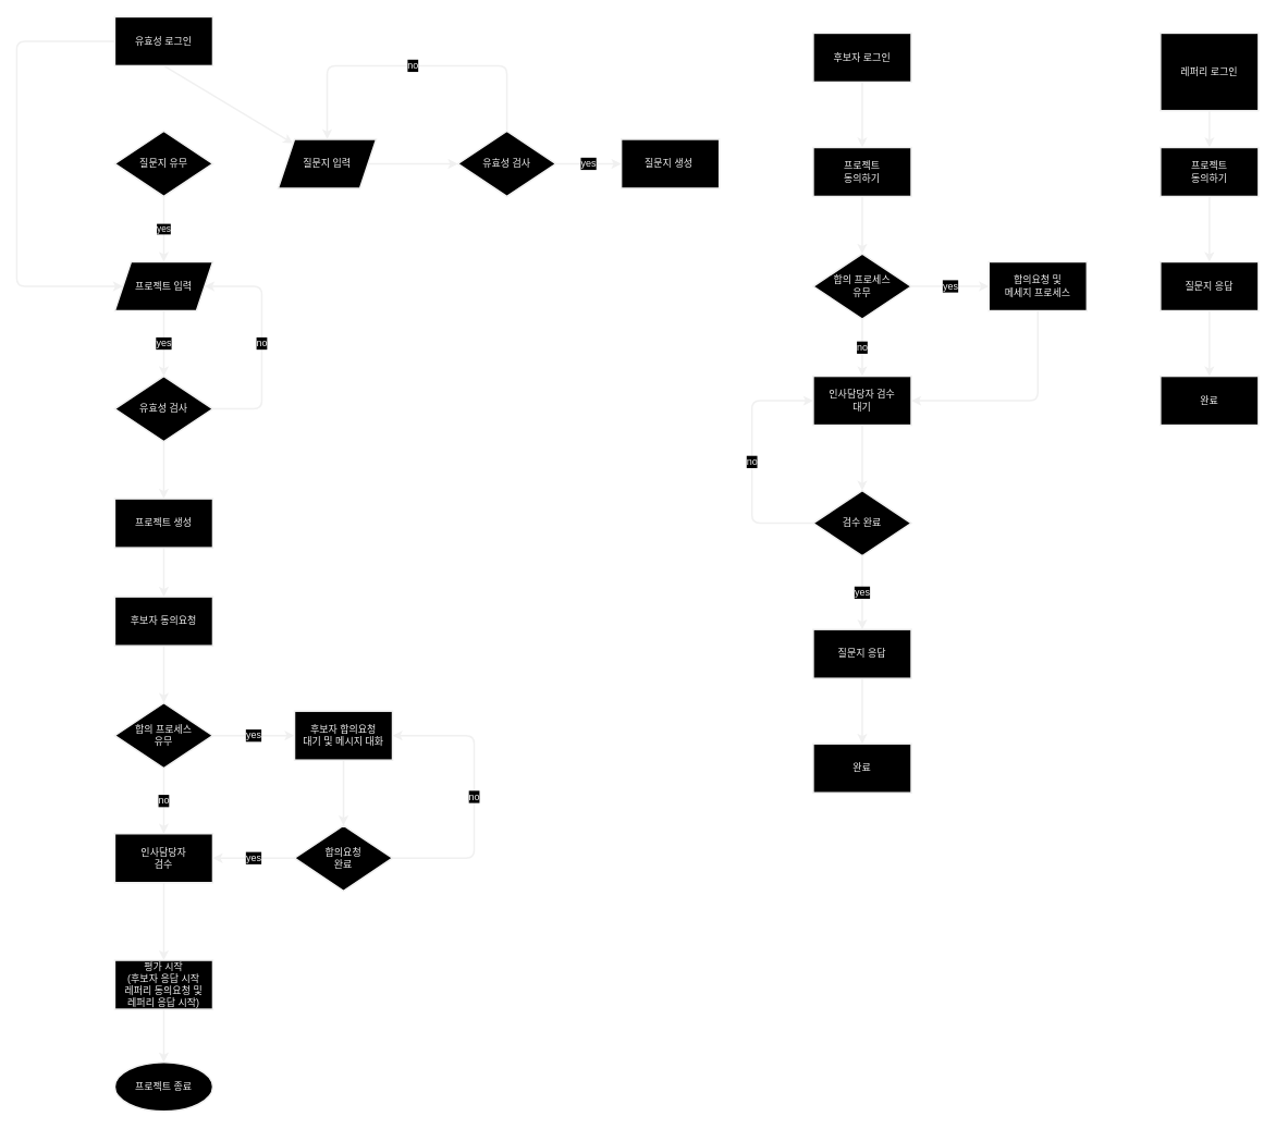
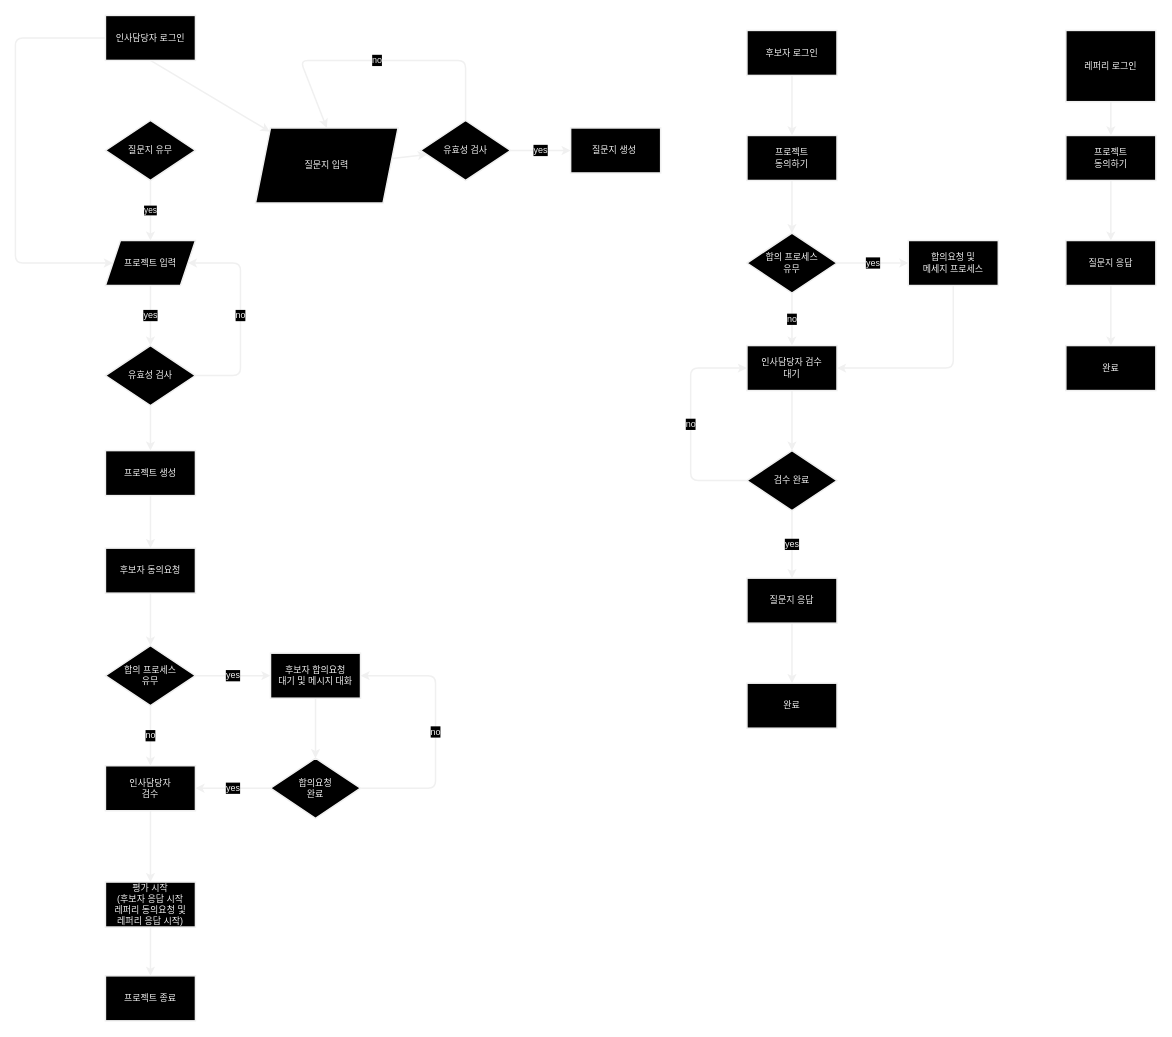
- <mxCell id="4" value="유효성 로그인" style="rounded=0;whiteSpace=wrap;html=1;strokeWidth=2;fillColor=#000000;labelBackgroundColor=#000000;labelBorderColor=none;fontStyle=0;strokeColor=#F0F0F0;fontColor=#F0F0F0;" parent="1" vertex="1"><mxGeometry x="140" y="20" width="120" height="60" as="geometry" /></mxCell>
+ <mxCell id="4" value="인사담당자 로그인" style="rounded=0;whiteSpace=wrap;html=1;strokeWidth=2;fillColor=#000000;labelBackgroundColor=#000000;labelBorderColor=none;fontStyle=0;strokeColor=#F0F0F0;fontColor=#F0F0F0;" parent="1" vertex="1"><mxGeometry x="140" y="20" width="120" height="60" as="geometry" /></mxCell>
- <mxCell id="10" value="질문지 입력" style="shape=parallelogram;perimeter=parallelogramPerimeter;whiteSpace=wrap;html=1;fixedSize=1;rounded=0;shadow=0;strokeWidth=2;fillColor=#000000;labelBackgroundColor=#000000;labelBorderColor=none;fontStyle=0;strokeColor=#F0F0F0;fontColor=#F0F0F0;" parent="1" vertex="1"><mxGeometry x="340" y="170" width="120" height="60" as="geometry" /></mxCell>
+ <mxCell id="10" value="질문지 입력" style="shape=parallelogram;perimeter=parallelogramPerimeter;whiteSpace=wrap;html=1;fixedSize=1;rounded=0;shadow=0;strokeWidth=2;fillColor=#000000;labelBackgroundColor=#000000;labelBorderColor=none;fontStyle=0;strokeColor=#F0F0F0;fontColor=#F0F0F0;" parent="1" vertex="1"><mxGeometry x="340" y="170" width="190" height="100" as="geometry" /></mxCell>
- <mxCell id="19" value="프로젝트 생성" style="whiteSpace=wrap;html=1;rounded=0;shadow=0;strokeWidth=2;fillColor=#000000;labelBackgroundColor=#000000;labelBorderColor=none;fontStyle=0;strokeColor=#F0F0F0;fontColor=#F0F0F0;" parent="1" vertex="1"><mxGeometry x="140" y="610" width="120" height="60" as="geometry" /></mxCell>
+ <mxCell id="19" value="프로젝트 생성" style="whiteSpace=wrap;html=1;rounded=0;shadow=0;strokeWidth=2;fillColor=#000000;labelBackgroundColor=#000000;labelBorderColor=none;fontStyle=0;strokeColor=#F0F0F0;fontColor=#F0F0F0;" parent="1" vertex="1"><mxGeometry x="140" y="600" width="120" height="60" as="geometry" /></mxCell>
- <mxCell id="36" value="프로젝트 종료" style="ellipse;whiteSpace=wrap;html=1;shadow=0;strokeWidth=2;fillColor=#000000;labelBackgroundColor=#000000;labelBorderColor=none;fontStyle=0;strokeColor=#F0F0F0;fontColor=#F0F0F0;" parent="1" vertex="1"><mxGeometry x="140" y="1300" width="120" height="60" as="geometry" /></mxCell>
+ <mxCell id="36" value="프로젝트 종료" style="whiteSpace=wrap;html=1;rounded=0;shadow=0;strokeWidth=2;fillColor=#000000;labelBackgroundColor=#000000;labelBorderColor=none;fontStyle=0;strokeColor=#F0F0F0;fontColor=#F0F0F0;" parent="1" vertex="1"><mxGeometry x="140" y="1300" width="120" height="60" as="geometry" /></mxCell>
